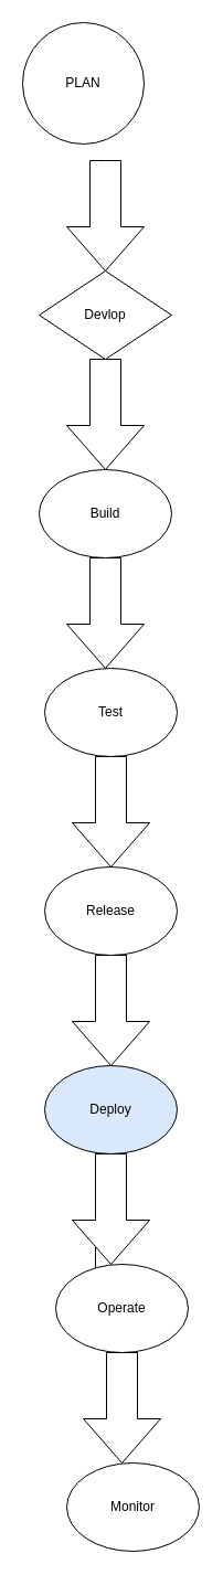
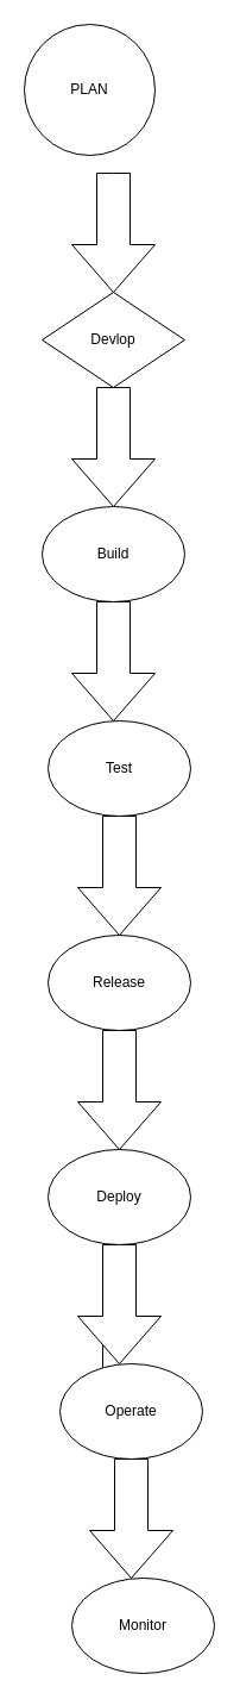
- <mxCell id="12" value="Deploy" style="ellipse;whiteSpace=wrap;html=1;fillColor=#dae8fc;" vertex="1" parent="1"><mxGeometry x="40" y="965" width="120" height="80" as="geometry" /></mxCell>
+ <mxCell id="12" value="Deploy" style="ellipse;whiteSpace=wrap;html=1;" vertex="1" parent="1"><mxGeometry x="40" y="965" width="120" height="80" as="geometry" /></mxCell>
